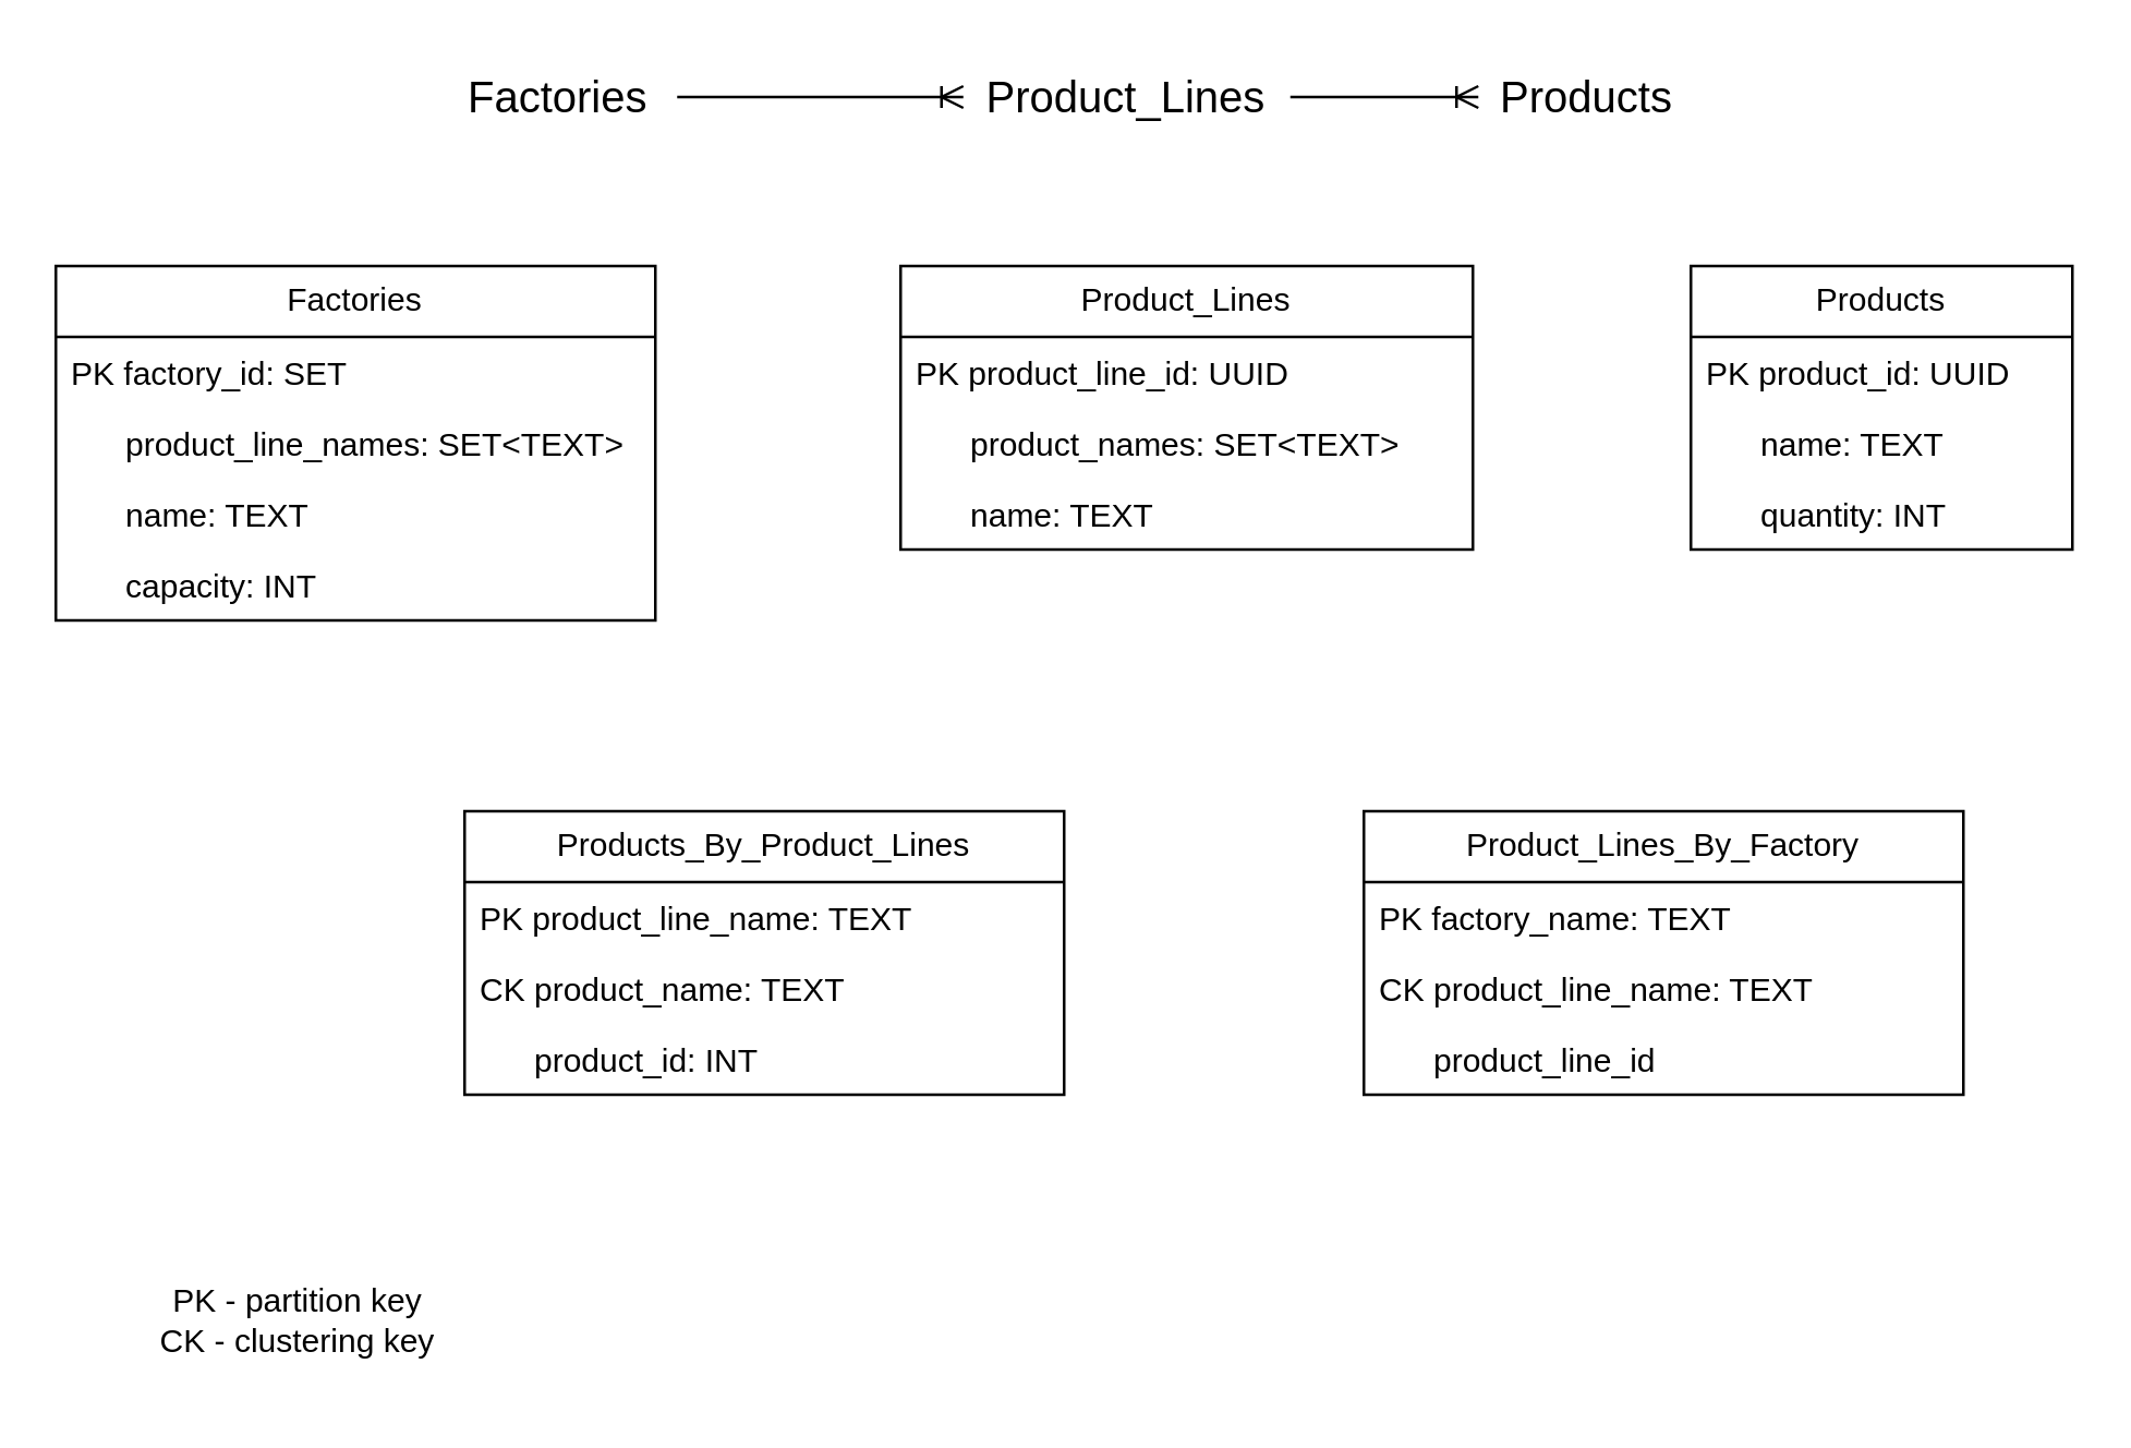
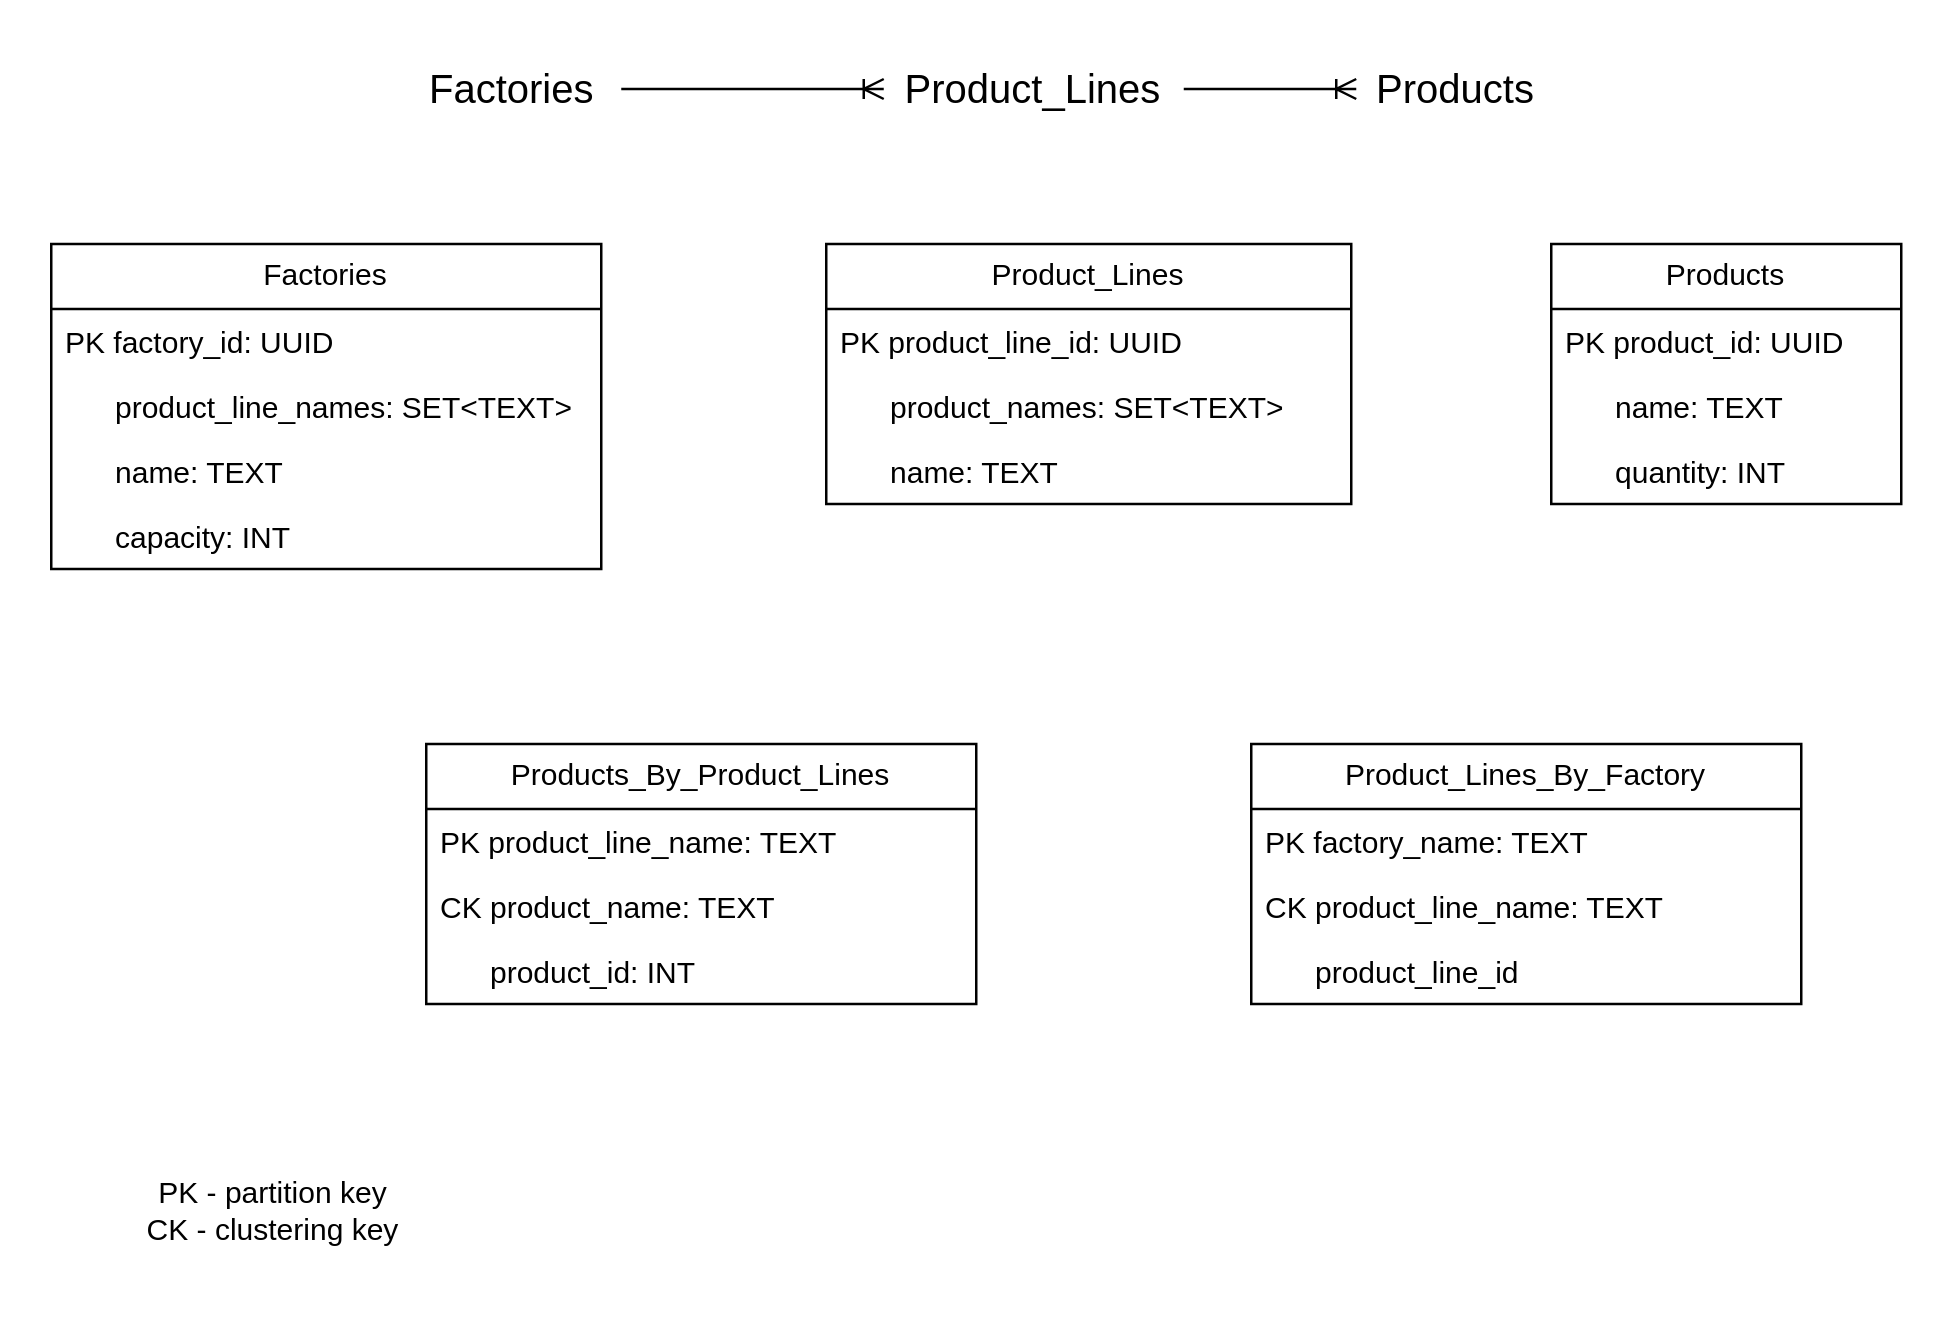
- <mxCell id="3" value="PK factory_id: SET" style="text;strokeColor=none;fillColor=none;align=left;verticalAlign=top;spacingLeft=4;spacingRight=4;overflow=hidden;rotatable=0;points=[[0,0.5],[1,0.5]];portConstraint=eastwest;whiteSpace=wrap;html=1;" parent="2" vertex="1"><mxGeometry y="26" width="220" height="26" as="geometry" /></mxCell>
+ <mxCell id="3" value="PK factory_id: UUID" style="text;strokeColor=none;fillColor=none;align=left;verticalAlign=top;spacingLeft=4;spacingRight=4;overflow=hidden;rotatable=0;points=[[0,0.5],[1,0.5]];portConstraint=eastwest;whiteSpace=wrap;html=1;" parent="2" vertex="1"><mxGeometry y="26" width="220" height="26" as="geometry" /></mxCell>
